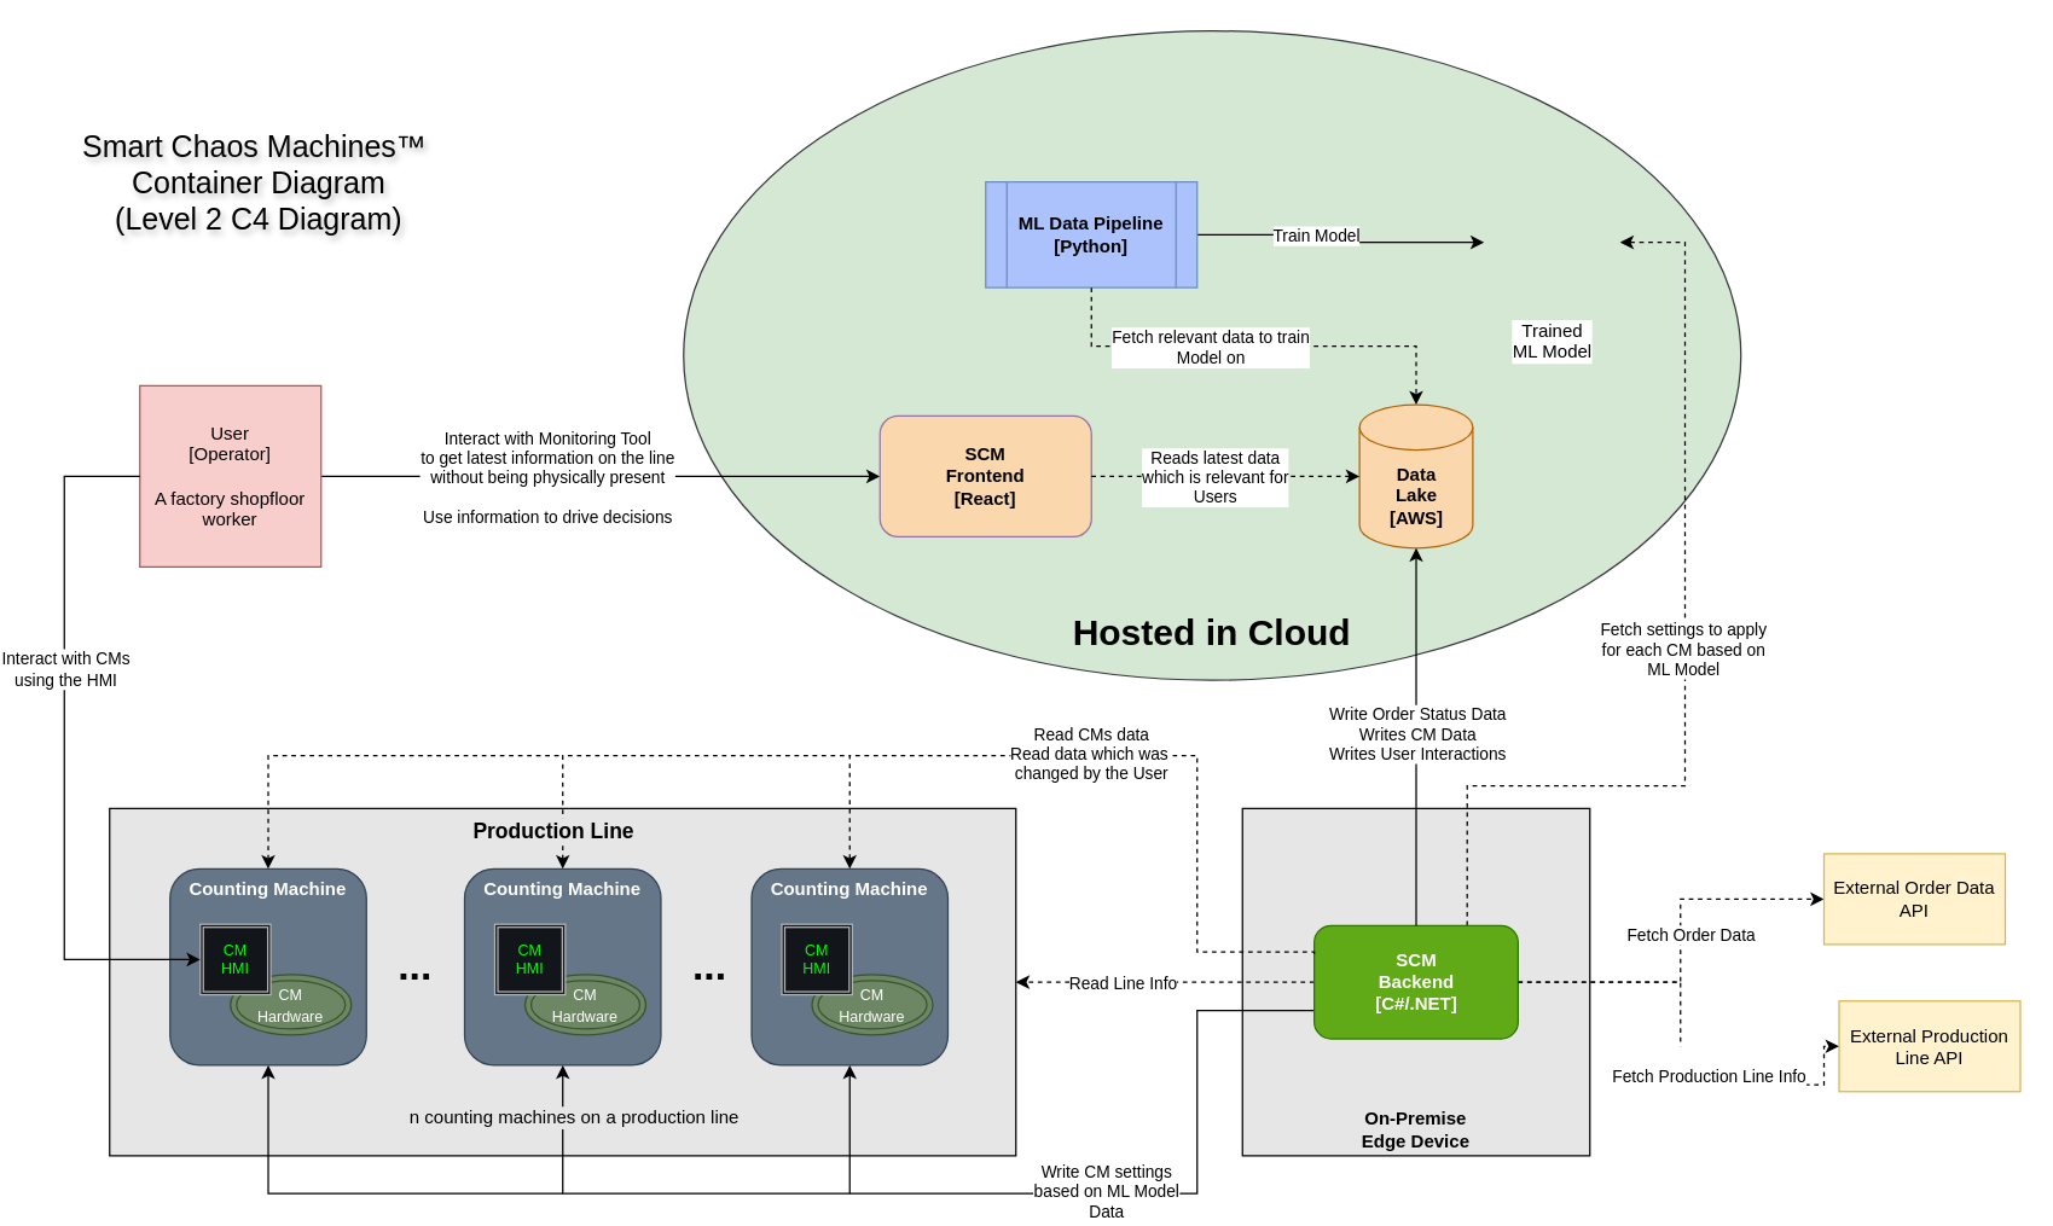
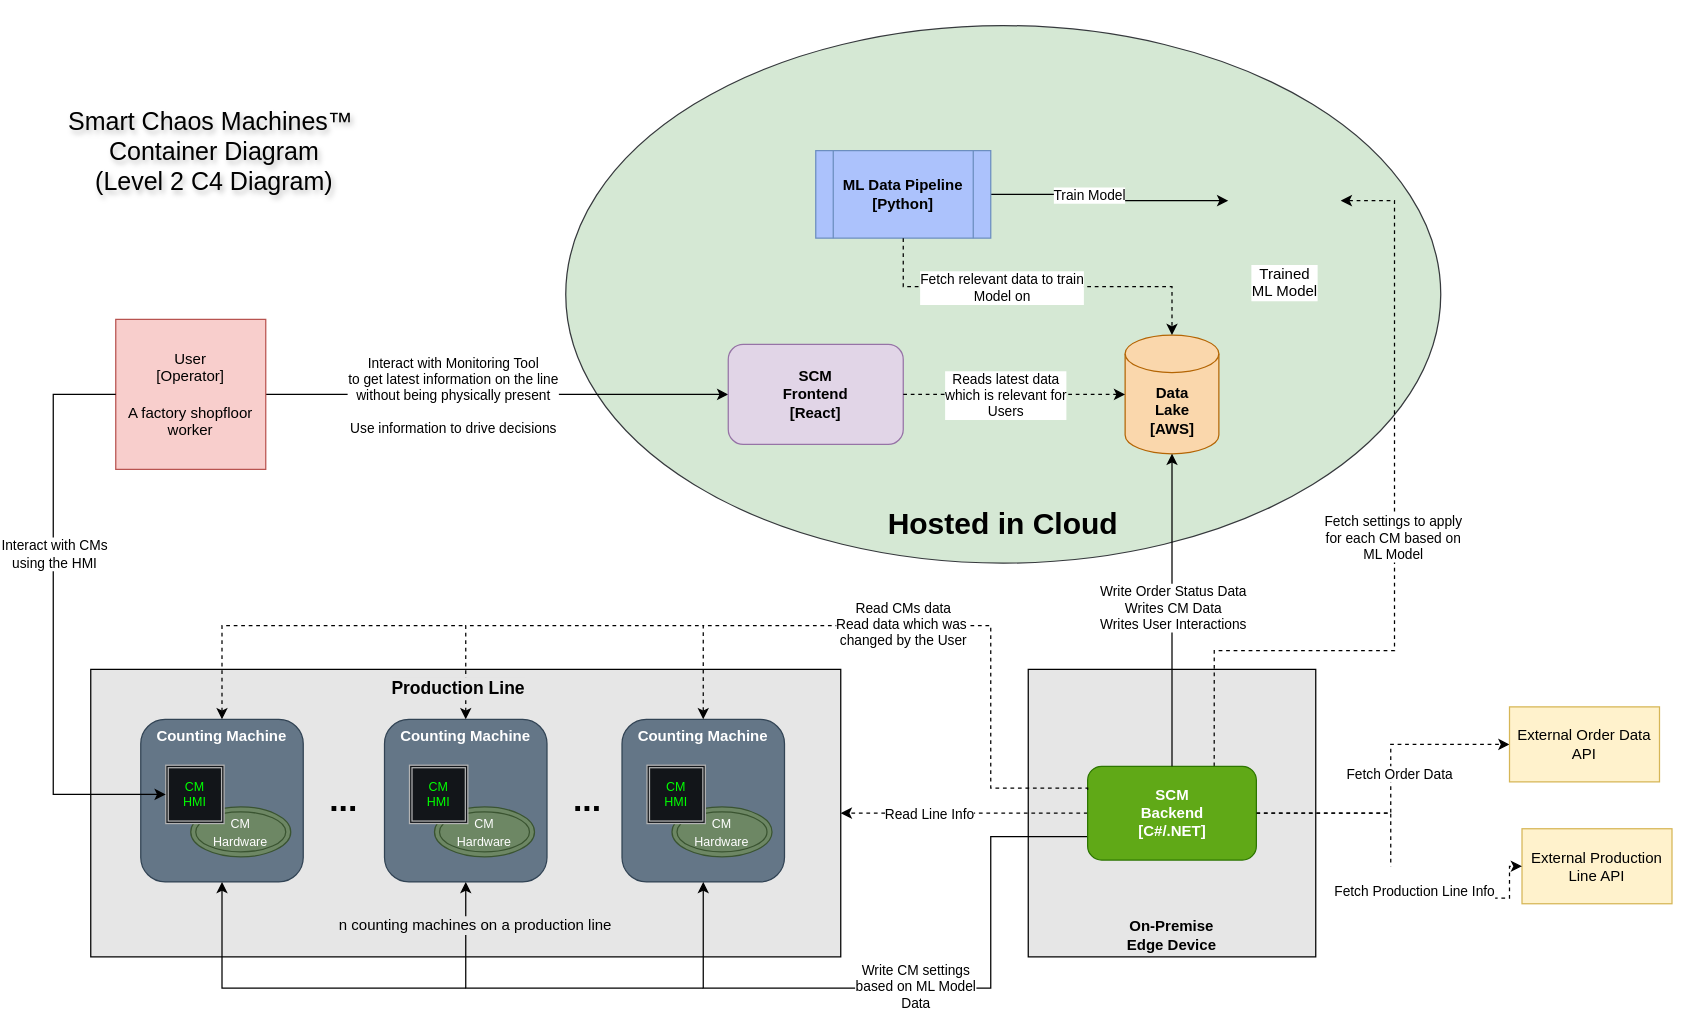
- <mxCell id="23" value="SCM&lt;br&gt;Frontend&lt;div&gt;[React]&lt;/div&gt;" style="rounded=1;whiteSpace=wrap;html=1;fontStyle=1;fillColor=#fad7ac;strokeColor=#9673a6;" vertex="1" parent="1"><mxGeometry x="572" y="275" width="140" height="80" as="geometry" /></mxCell>
+ <mxCell id="23" value="SCM&lt;br&gt;Frontend&lt;div&gt;[React]&lt;/div&gt;" style="rounded=1;whiteSpace=wrap;html=1;fontStyle=1;fillColor=#e1d5e7;strokeColor=#9673a6;" vertex="1" parent="1"><mxGeometry x="572" y="275" width="140" height="80" as="geometry" /></mxCell>
